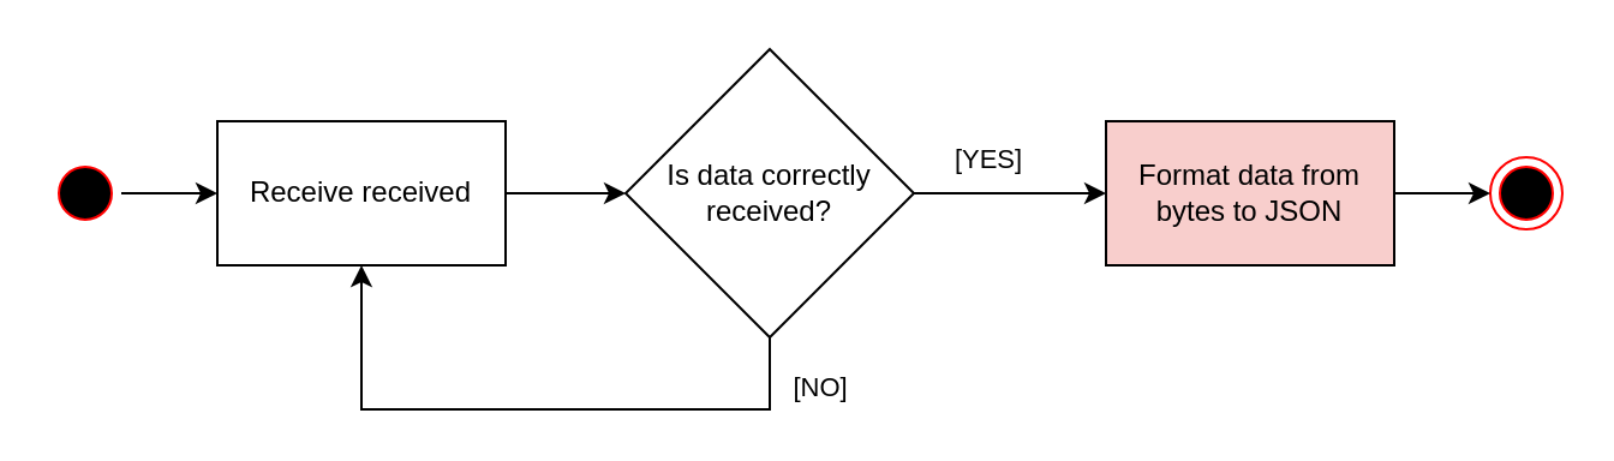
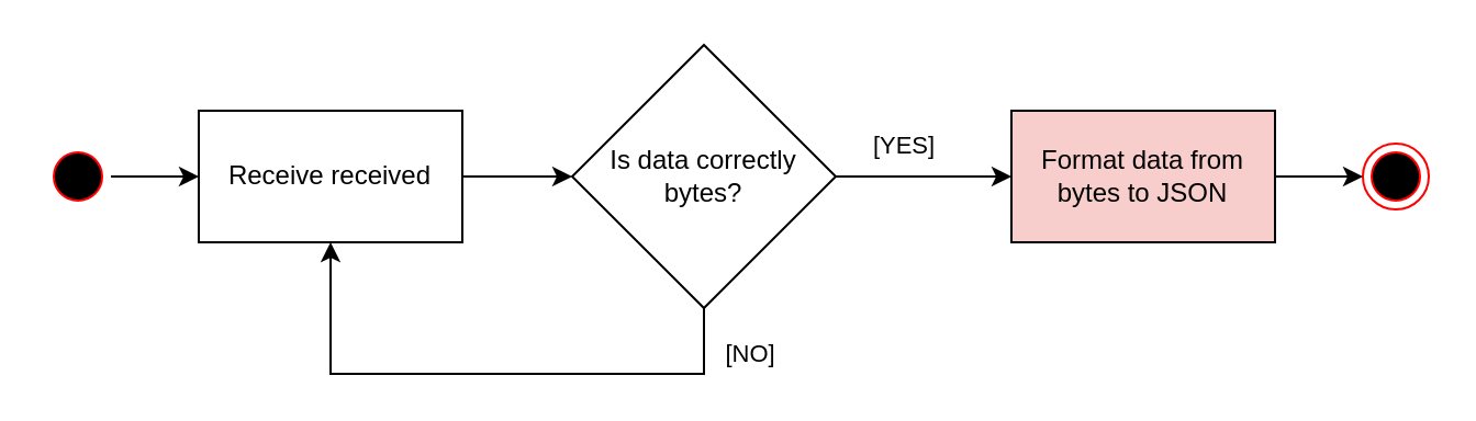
- <mxCell id="9" value="Is data correctly received?" style="rhombus;whiteSpace=wrap;html=1;" vertex="1" parent="1"><mxGeometry x="260" y="20" width="120" height="120" as="geometry" /></mxCell>
+ <mxCell id="9" value="Is data correctly bytes?" style="rhombus;whiteSpace=wrap;html=1;" vertex="1" parent="1"><mxGeometry x="260" y="20" width="120" height="120" as="geometry" /></mxCell>
